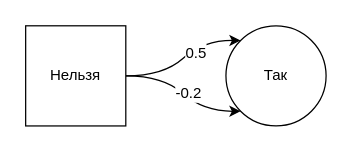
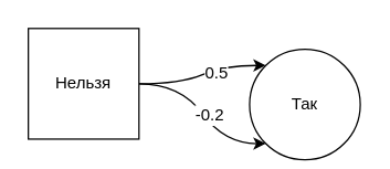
- <mxCell id="7" value="Так" style="ellipse;whiteSpace=wrap;html=1;aspect=fixed;" vertex="1" parent="1"><mxGeometry x="180" y="20" width="80" height="80" as="geometry" /></mxCell>
+ <mxCell id="7" value="Так" style="ellipse;whiteSpace=wrap;html=1;aspect=fixed;" vertex="1" parent="1"><mxGeometry x="180" y="35" width="80" height="80" as="geometry" /></mxCell>
